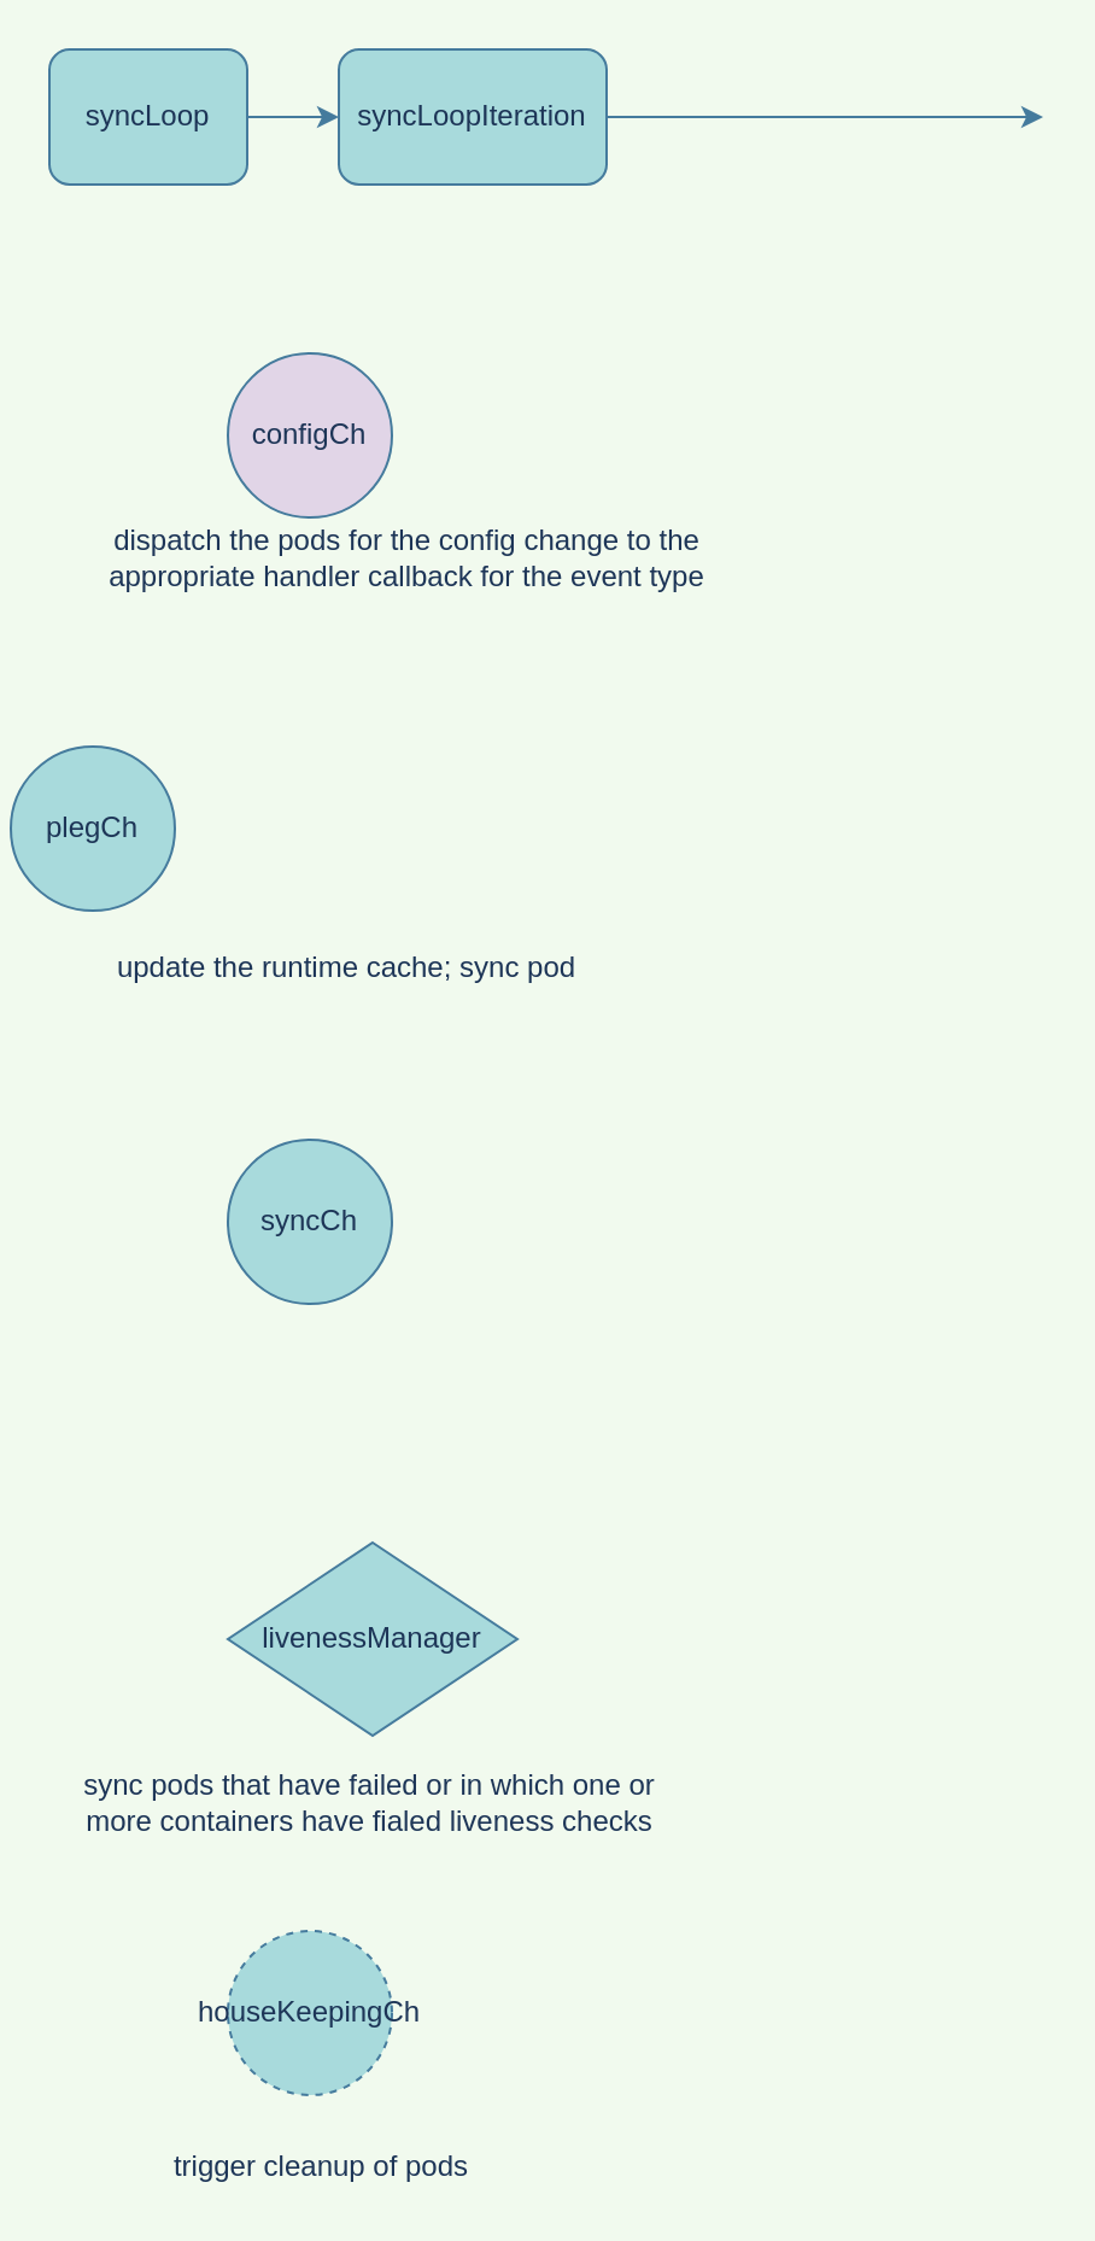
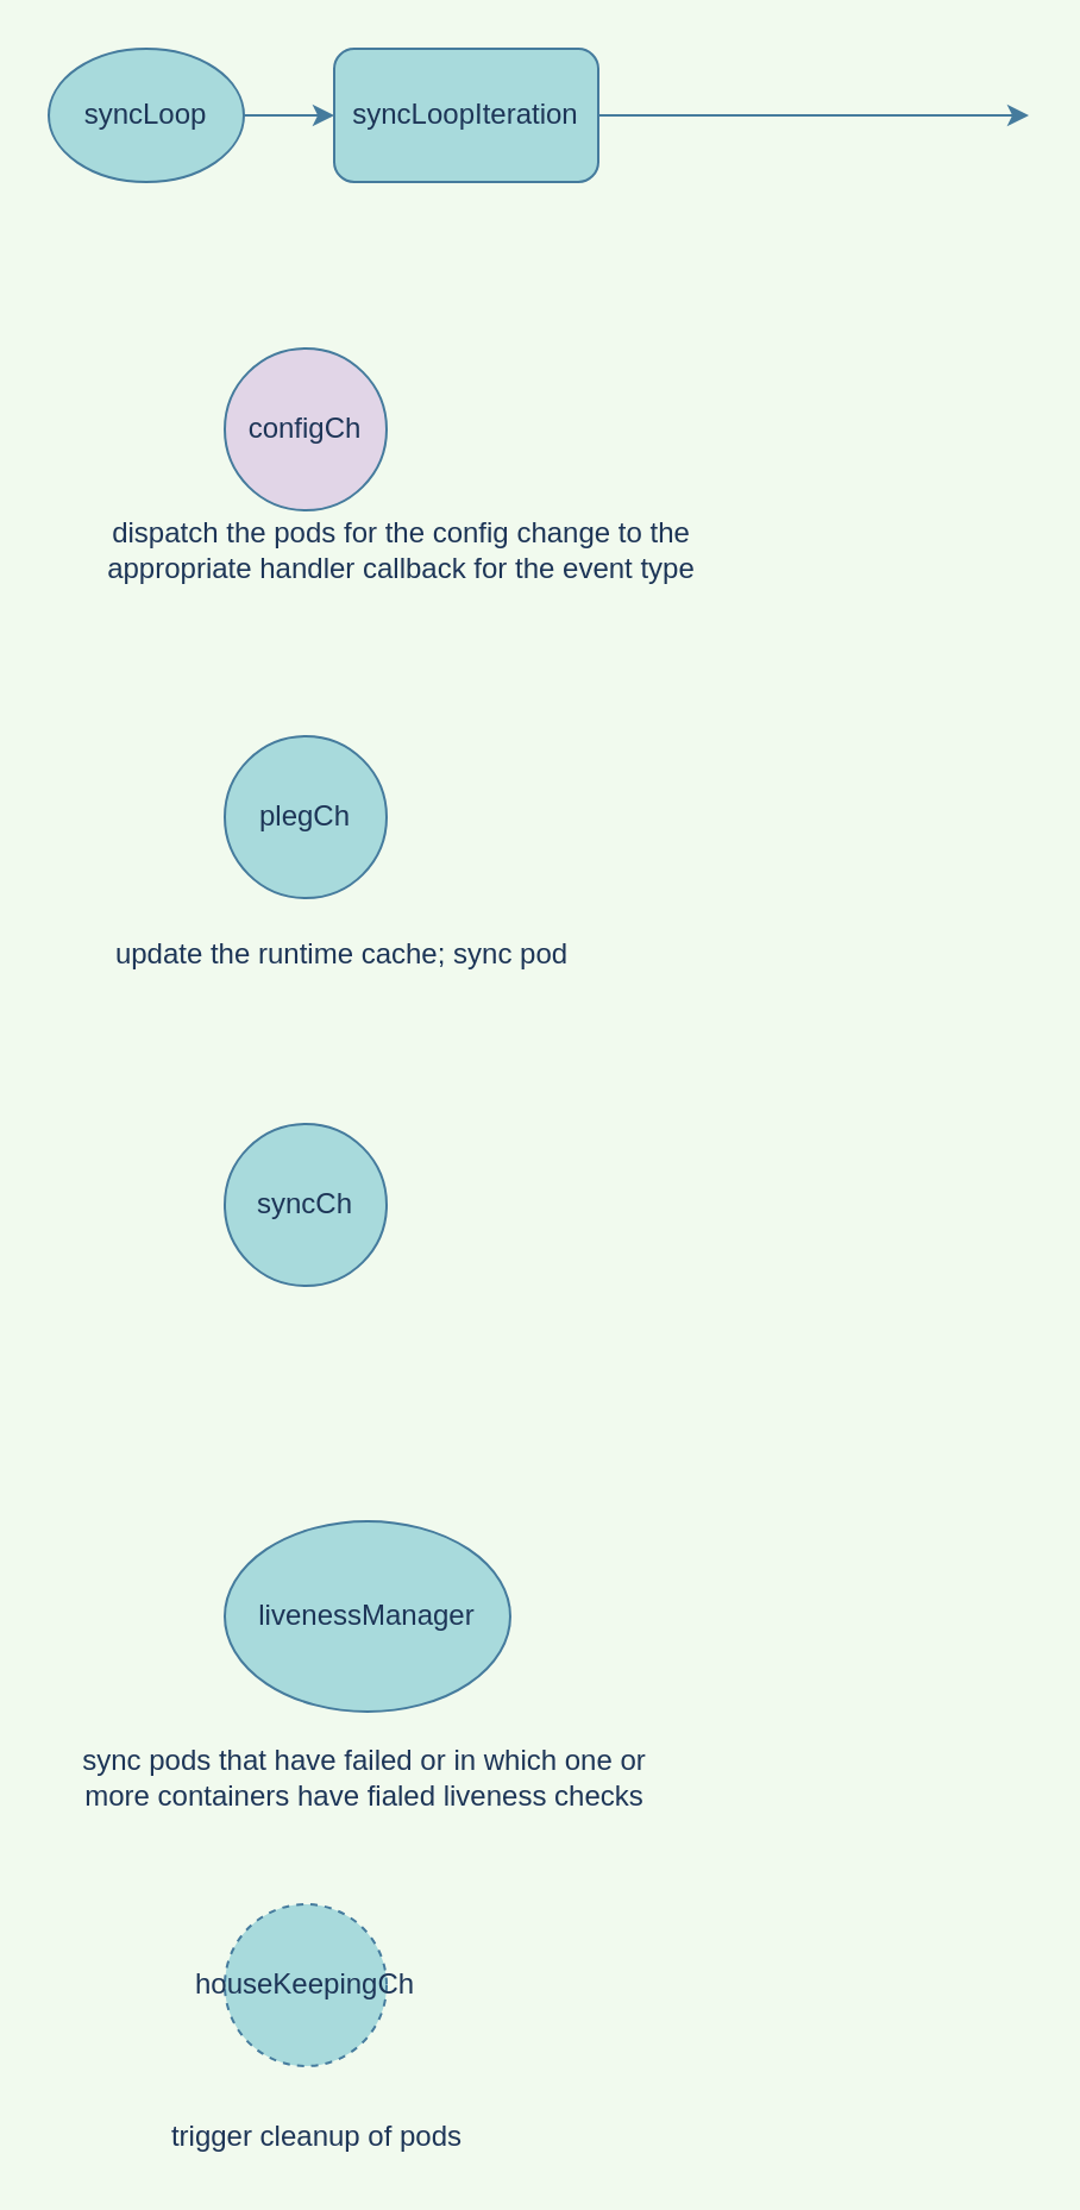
- <mxCell id="3" value="syncLoop" style="rounded=1;whiteSpace=wrap;html=1;sketch=0;strokeColor=#457B9D;fillColor=#A8DADC;fontColor=#1D3557;" vertex="1" parent="1"><mxGeometry x="20" y="20" width="82" height="56" as="geometry" /></mxCell>
+ <mxCell id="3" value="syncLoop" style="ellipse;whiteSpace=wrap;html=1;sketch=0;strokeColor=#457B9D;fillColor=#A8DADC;fontColor=#1D3557;" vertex="1" parent="1"><mxGeometry x="20" y="20" width="82" height="56" as="geometry" /></mxCell>
- <mxCell id="7" value="plegCh" style="ellipse;whiteSpace=wrap;html=1;aspect=fixed;rounded=0;sketch=0;strokeColor=#457B9D;fillColor=#A8DADC;fontColor=#1D3557;" vertex="1" parent="1"><mxGeometry x="4" y="309" width="68" height="68" as="geometry" /></mxCell>
+ <mxCell id="7" value="plegCh" style="ellipse;whiteSpace=wrap;html=1;aspect=fixed;rounded=0;sketch=0;strokeColor=#457B9D;fillColor=#A8DADC;fontColor=#1D3557;" vertex="1" parent="1"><mxGeometry x="94" y="309" width="68" height="68" as="geometry" /></mxCell>
- <mxCell id="9" value="livenessManager" style="rhombus;whiteSpace=wrap;html=1;sketch=0;strokeColor=#457B9D;fillColor=#A8DADC;fontColor=#1D3557;" vertex="1" parent="1"><mxGeometry x="94" y="639" width="120" height="80" as="geometry" /></mxCell>
+ <mxCell id="9" value="livenessManager" style="ellipse;whiteSpace=wrap;html=1;rounded=0;sketch=0;strokeColor=#457B9D;fillColor=#A8DADC;fontColor=#1D3557;" vertex="1" parent="1"><mxGeometry x="94" y="639" width="120" height="80" as="geometry" /></mxCell>
